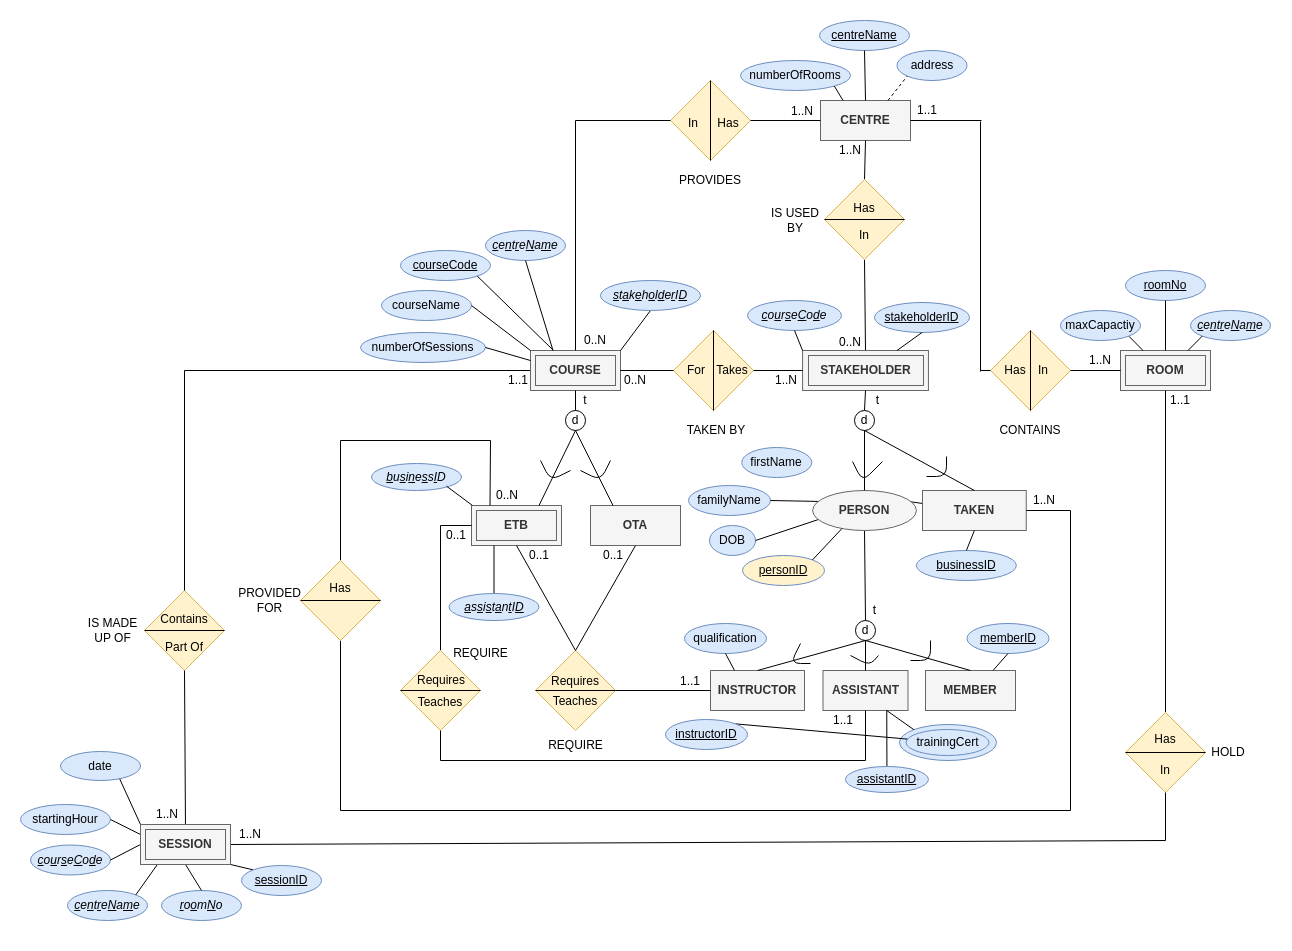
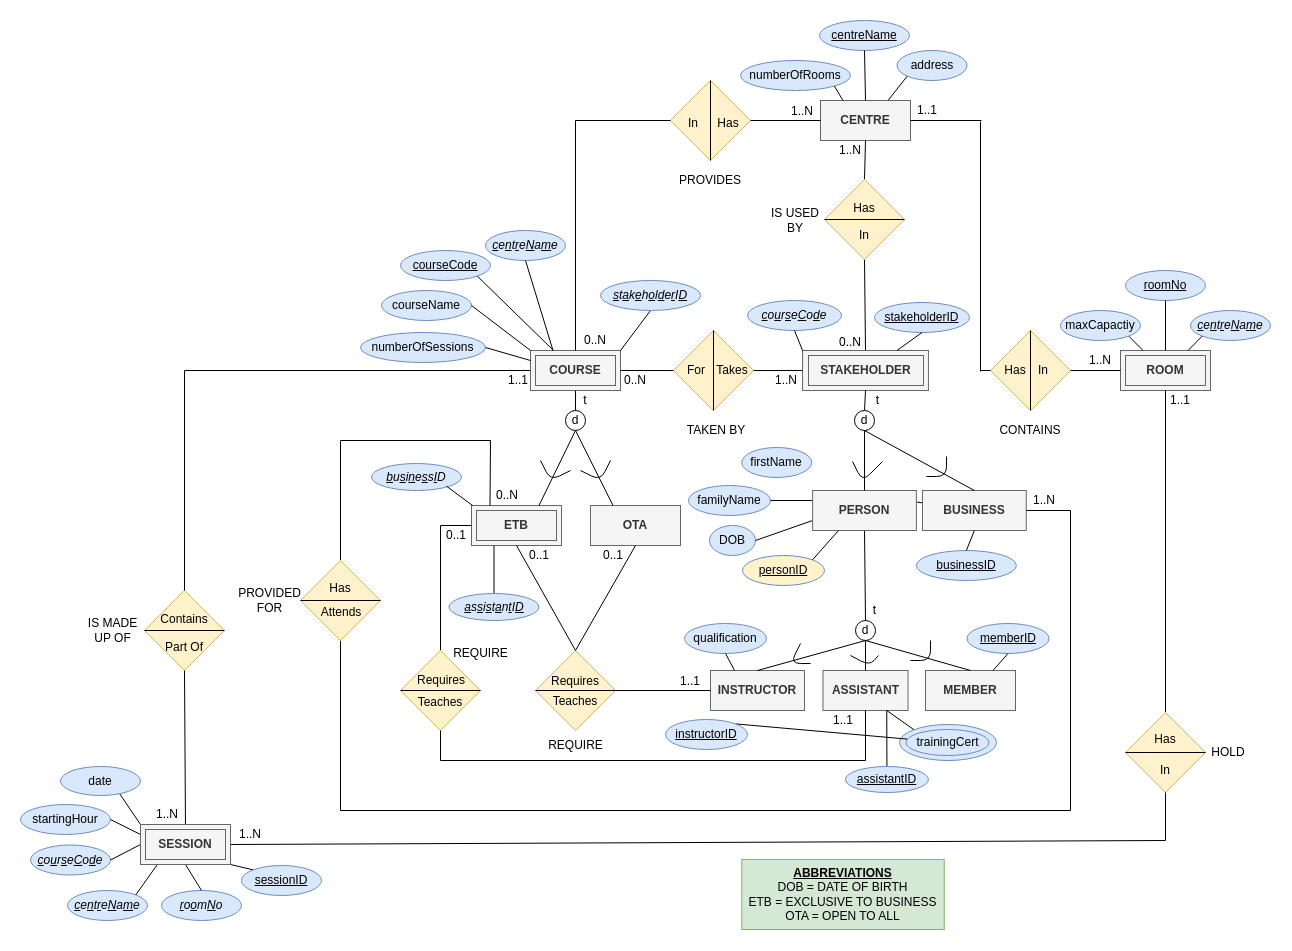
- <mxCell id="17" value="" style="endArrow=none;html=1;entryX=0;entryY=1;entryDx=0;entryDy=0;exitX=0.75;exitY=0;exitDx=0;exitDy=0;dashed=1;" parent="1" source="13" target="16" edge="1"><mxGeometry width="50" height="50" relative="1" as="geometry"><mxPoint x="875" y="360" as="sourcePoint" /><mxPoint x="875" y="320" as="targetPoint" /></mxGeometry></mxCell>
+ <mxCell id="17" value="" style="endArrow=none;html=1;entryX=0;entryY=1;entryDx=0;entryDy=0;exitX=0.75;exitY=0;exitDx=0;exitDy=0;" parent="1" source="13" target="16" edge="1"><mxGeometry width="50" height="50" relative="1" as="geometry"><mxPoint x="875" y="360" as="sourcePoint" /><mxPoint x="875" y="320" as="targetPoint" /></mxGeometry></mxCell>
- <mxCell id="158" value="PERSON" style="ellipse;whiteSpace=wrap;html=1;fontStyle=1;fillColor=#f5f5f5;strokeColor=#666666;fontColor=#333333;" parent="1" vertex="1"><mxGeometry x="812.13" y="490" width="103.75" height="40" as="geometry" /></mxCell>
+ <mxCell id="158" value="PERSON" style="rounded=0;whiteSpace=wrap;html=1;fontStyle=1;fillColor=#f5f5f5;strokeColor=#666666;fontColor=#333333;" parent="1" vertex="1"><mxGeometry x="812.13" y="490" width="103.75" height="40" as="geometry" /></mxCell>
- <mxCell id="159" value="TAKEN" style="rounded=0;whiteSpace=wrap;html=1;fontStyle=1;fillColor=#f5f5f5;strokeColor=#666666;fontColor=#333333;" parent="1" vertex="1"><mxGeometry x="922" y="490" width="103.75" height="40" as="geometry" /></mxCell>
+ <mxCell id="159" value="BUSINESS" style="rounded=0;whiteSpace=wrap;html=1;fontStyle=1;fillColor=#f5f5f5;strokeColor=#666666;fontColor=#333333;" parent="1" vertex="1"><mxGeometry x="922" y="490" width="103.75" height="40" as="geometry" /></mxCell>
+ <mxCell id="200" value="Attends" style="text;html=1;strokeColor=none;fillColor=none;align=center;verticalAlign=middle;whiteSpace=wrap;rounded=0;" vertex="1" parent="1"><mxGeometry x="321" y="602" width="40" height="20" as="geometry" /></mxCell>
- <mxCell id="100" value="date" style="ellipse;whiteSpace=wrap;html=1;fillColor=#dae8fc;strokeColor=#6c8ebf;" parent="1" vertex="1"><mxGeometry x="60" y="751" width="80" height="29" as="geometry" /></mxCell>
+ <mxCell id="100" value="date" style="ellipse;whiteSpace=wrap;html=1;fillColor=#dae8fc;strokeColor=#6c8ebf;" parent="1" vertex="1"><mxGeometry x="60" y="766" width="80" height="29" as="geometry" /></mxCell>
+ <mxCell id="130" value="&lt;u style=&quot;font-weight: bold&quot;&gt;ABBREVIATIONS&lt;/u&gt;&lt;br&gt;DOB = DATE OF BIRTH&lt;br&gt;ETB = EXCLUSIVE TO BUSINESS&lt;br&gt;OTA = OPEN TO ALL" style="rounded=0;whiteSpace=wrap;html=1;fillColor=#d5e8d4;strokeColor=#82b366;" parent="1" vertex="1"><mxGeometry x="741.25" y="859" width="202.5" height="70" as="geometry" /></mxCell>
